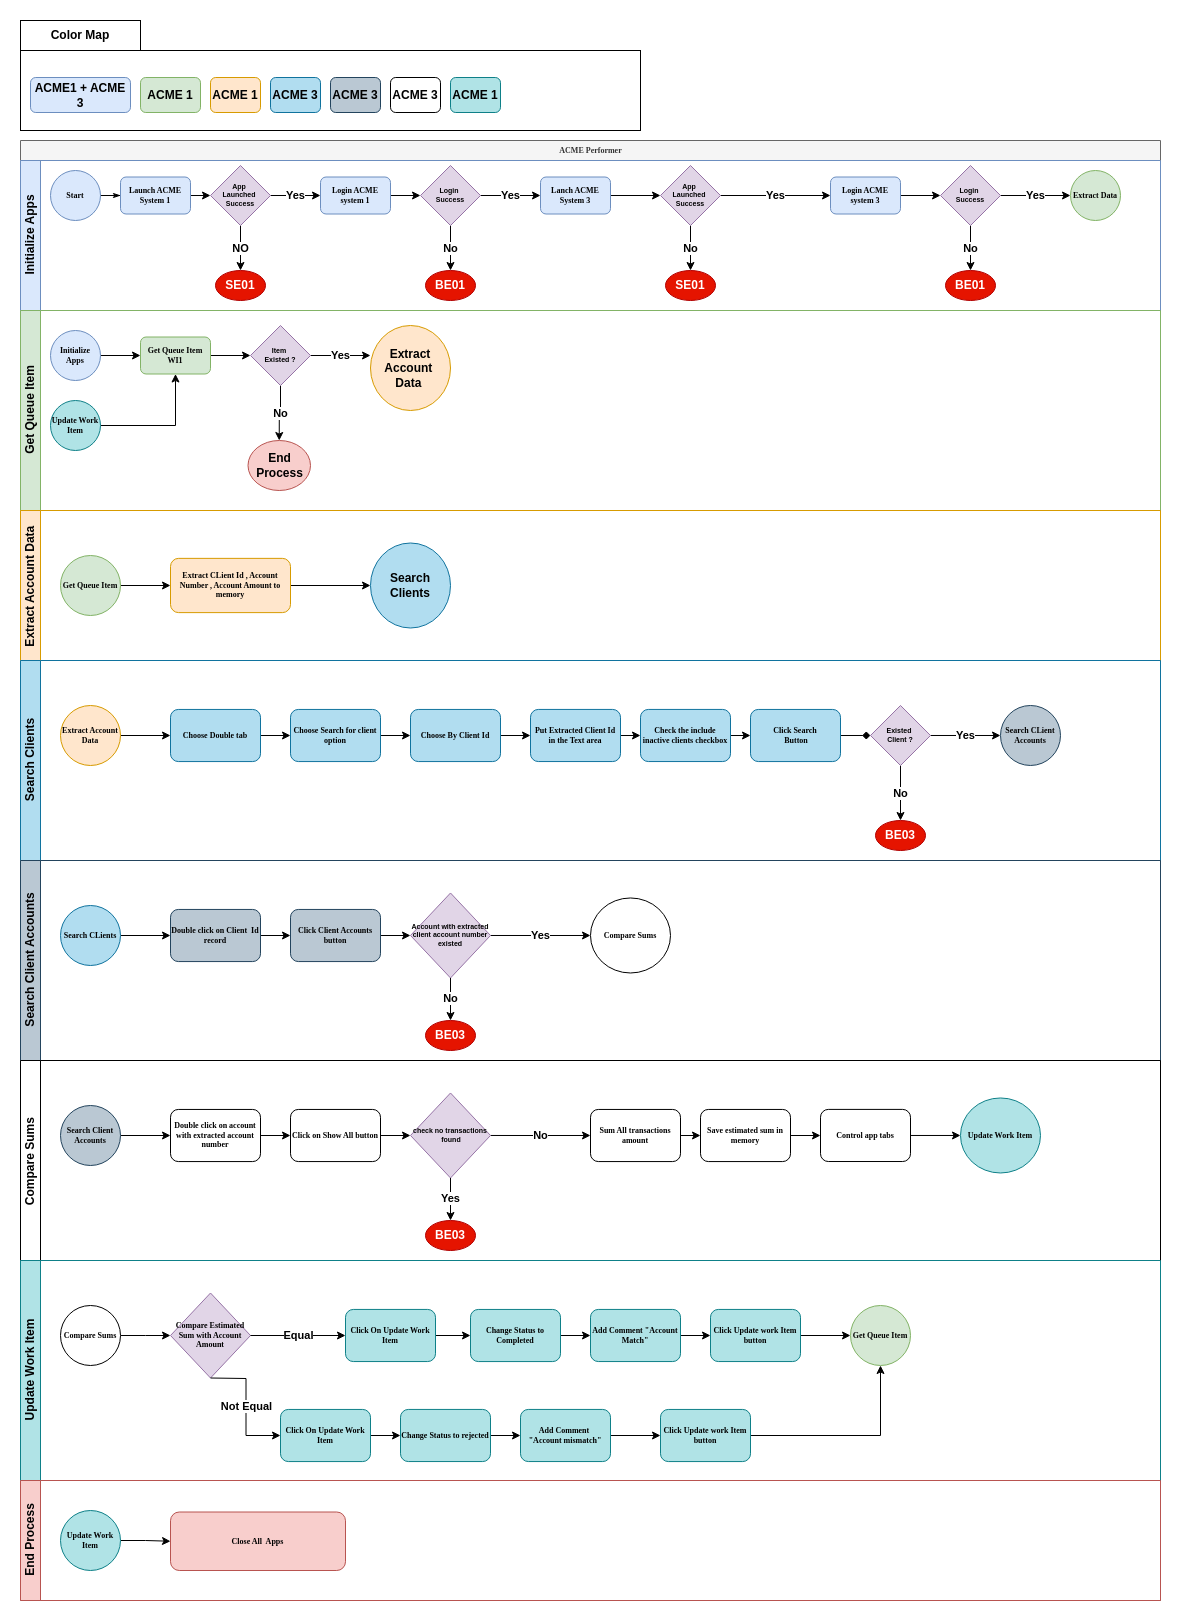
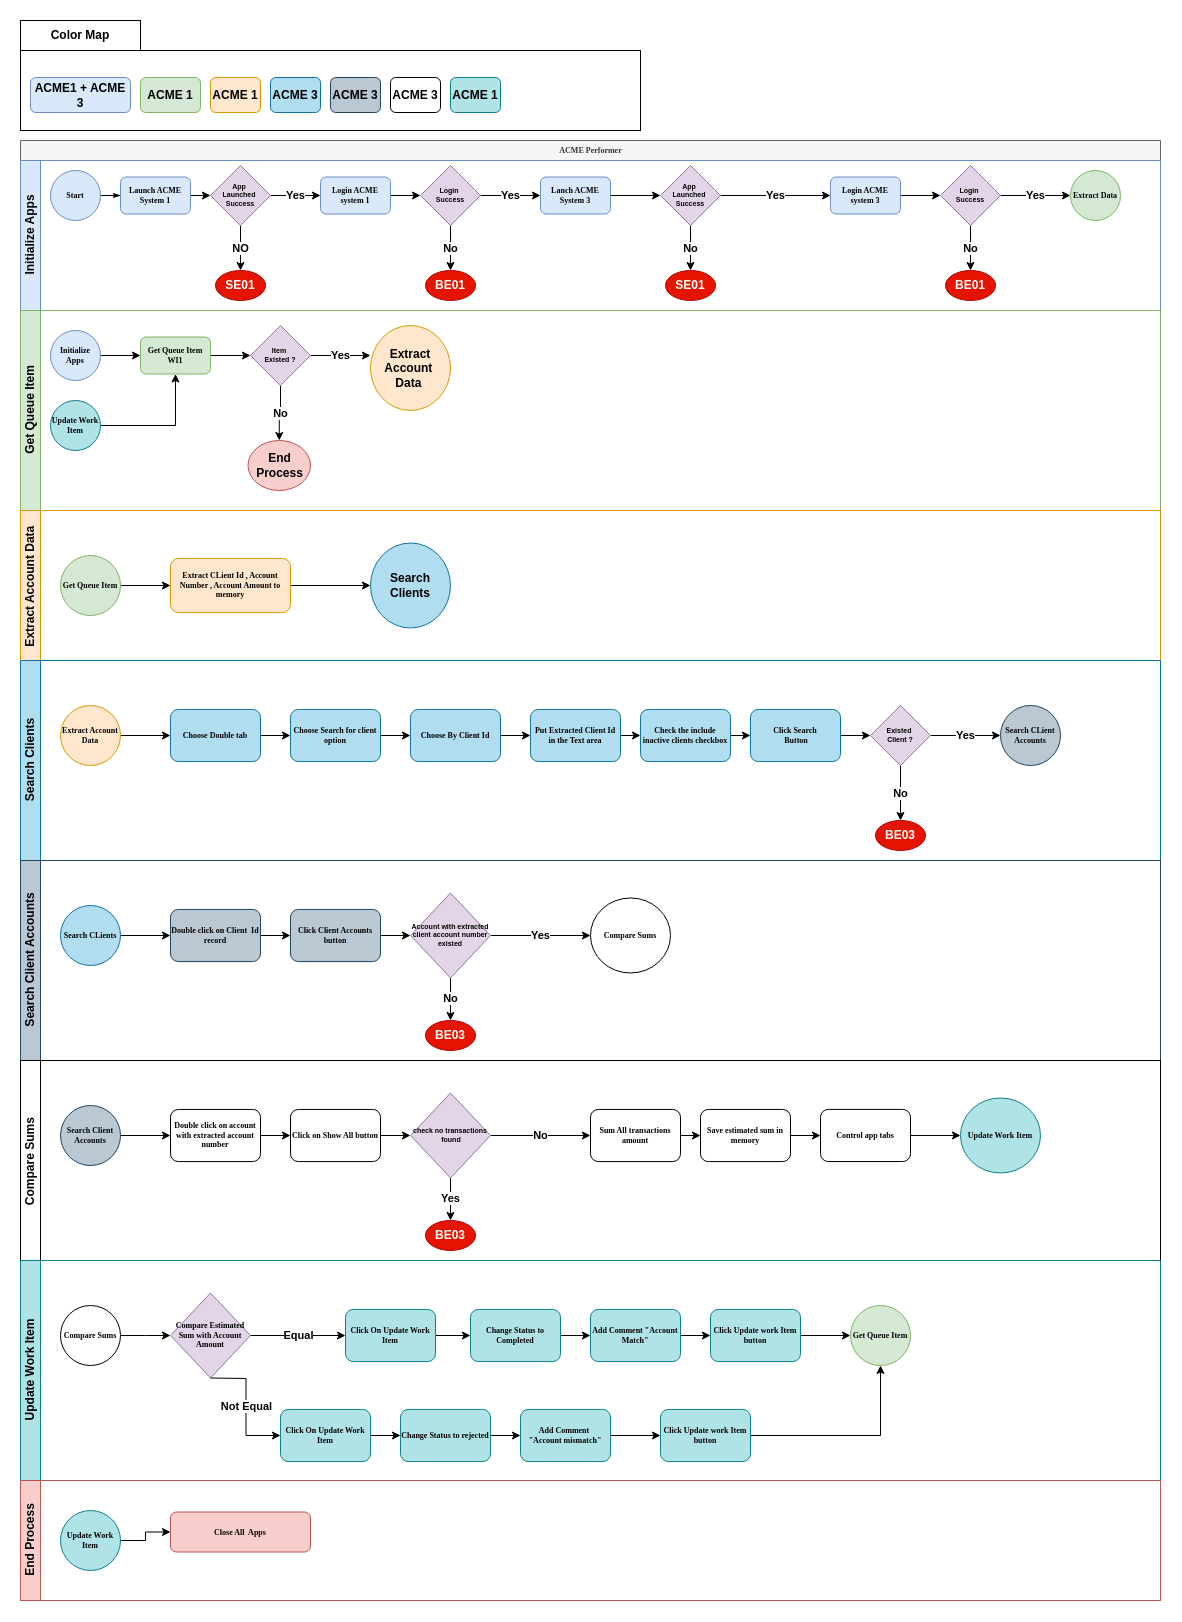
- <mxCell id="62" style="edgeStyle=orthogonalEdgeStyle;rounded=0;orthogonalLoop=1;jettySize=auto;html=1;exitX=1;exitY=0.5;exitDx=0;exitDy=0;entryX=0;entryY=0.5;entryDx=0;entryDy=0;endArrow=diamond;" parent="49" source="63" target="66" edge="1"><mxGeometry relative="1" as="geometry" /></mxCell>
+ <mxCell id="62" style="edgeStyle=orthogonalEdgeStyle;rounded=0;orthogonalLoop=1;jettySize=auto;html=1;exitX=1;exitY=0.5;exitDx=0;exitDy=0;entryX=0;entryY=0.5;entryDx=0;entryDy=0;" parent="49" source="63" target="66" edge="1"><mxGeometry relative="1" as="geometry" /></mxCell>
- <mxCell id="125" value="Close All&amp;nbsp; Apps" style="rounded=1;whiteSpace=wrap;html=1;shadow=0;labelBackgroundColor=none;strokeWidth=1;fontFamily=Verdana;fontSize=8;align=center;fillColor=#f8cecc;strokeColor=#b85450;fontStyle=1" parent="122" vertex="1"><mxGeometry x="150" y="31.5" width="175" height="58.5" as="geometry" /></mxCell>
+ <mxCell id="125" value="Close All&amp;nbsp; Apps" style="rounded=1;whiteSpace=wrap;html=1;shadow=0;labelBackgroundColor=none;strokeWidth=1;fontFamily=Verdana;fontSize=8;align=center;fillColor=#f8cecc;strokeColor=#b85450;fontStyle=1" parent="122" vertex="1"><mxGeometry x="150" y="31.5" width="140" height="40" as="geometry" /></mxCell>
